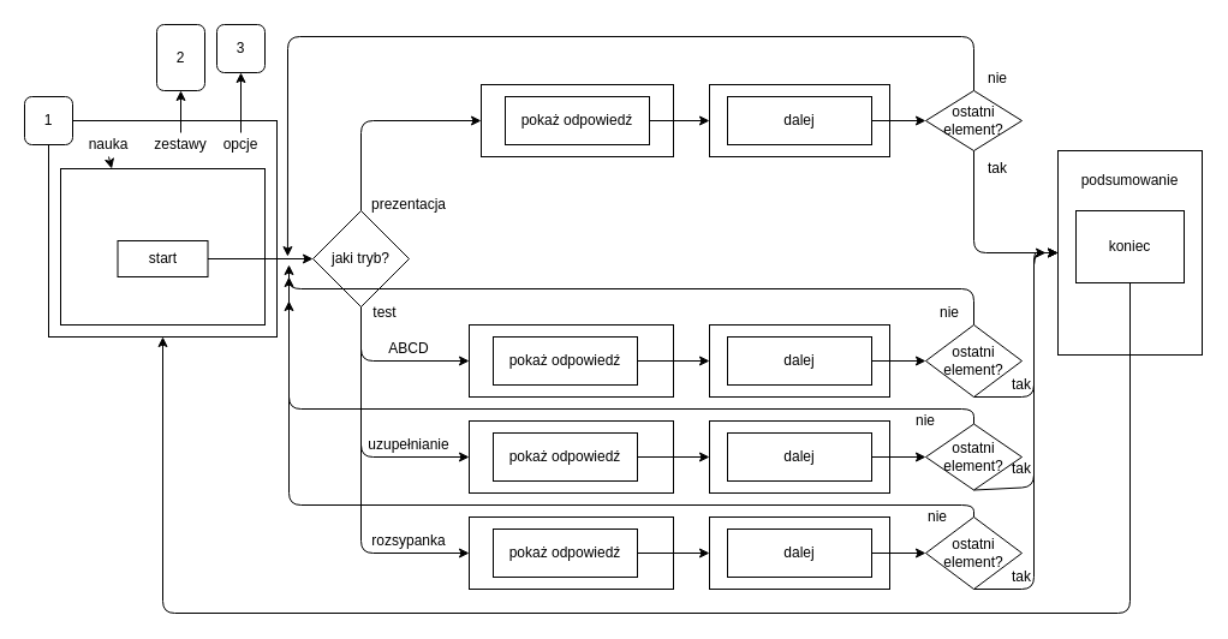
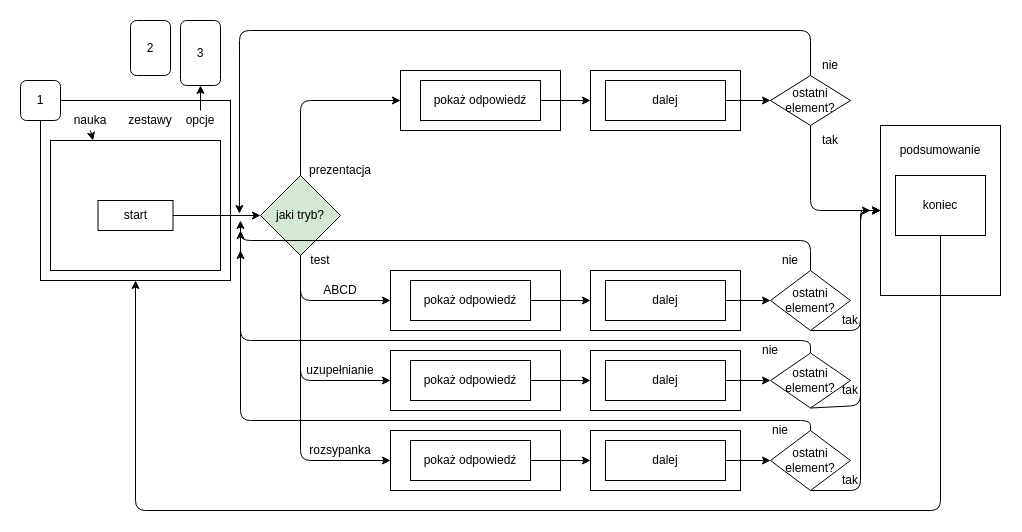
- <mxCell id="4" value="3" style="rounded=1;whiteSpace=wrap;html=1;" vertex="1" parent="1"><mxGeometry x="180" y="20" width="40" height="40" as="geometry" /></mxCell>
+ <mxCell id="4" value="3" style="rounded=1;whiteSpace=wrap;html=1;" vertex="1" parent="1"><mxGeometry x="180" y="20" width="40" height="65" as="geometry" /></mxCell>
- <mxCell id="9" value="" style="endArrow=classic;html=1;exitX=0.5;exitY=0;exitDx=0;exitDy=0;entryX=0.5;entryY=1;entryDx=0;entryDy=0;" edge="1" parent="1" source="8" target="3"><mxGeometry width="50" height="50" relative="1" as="geometry"><mxPoint x="140" y="40" as="sourcePoint" /><mxPoint x="190" y="-10" as="targetPoint" /></mxGeometry></mxCell>
- <mxCell id="14" value="jaki tryb?" style="rhombus;whiteSpace=wrap;html=1;" vertex="1" parent="1"><mxGeometry x="260" y="175" width="80" height="80" as="geometry" /></mxCell>
+ <mxCell id="14" value="jaki tryb?" style="rhombus;whiteSpace=wrap;html=1;fillColor=#d5e8d4;" vertex="1" parent="1"><mxGeometry x="260" y="175" width="80" height="80" as="geometry" /></mxCell>
